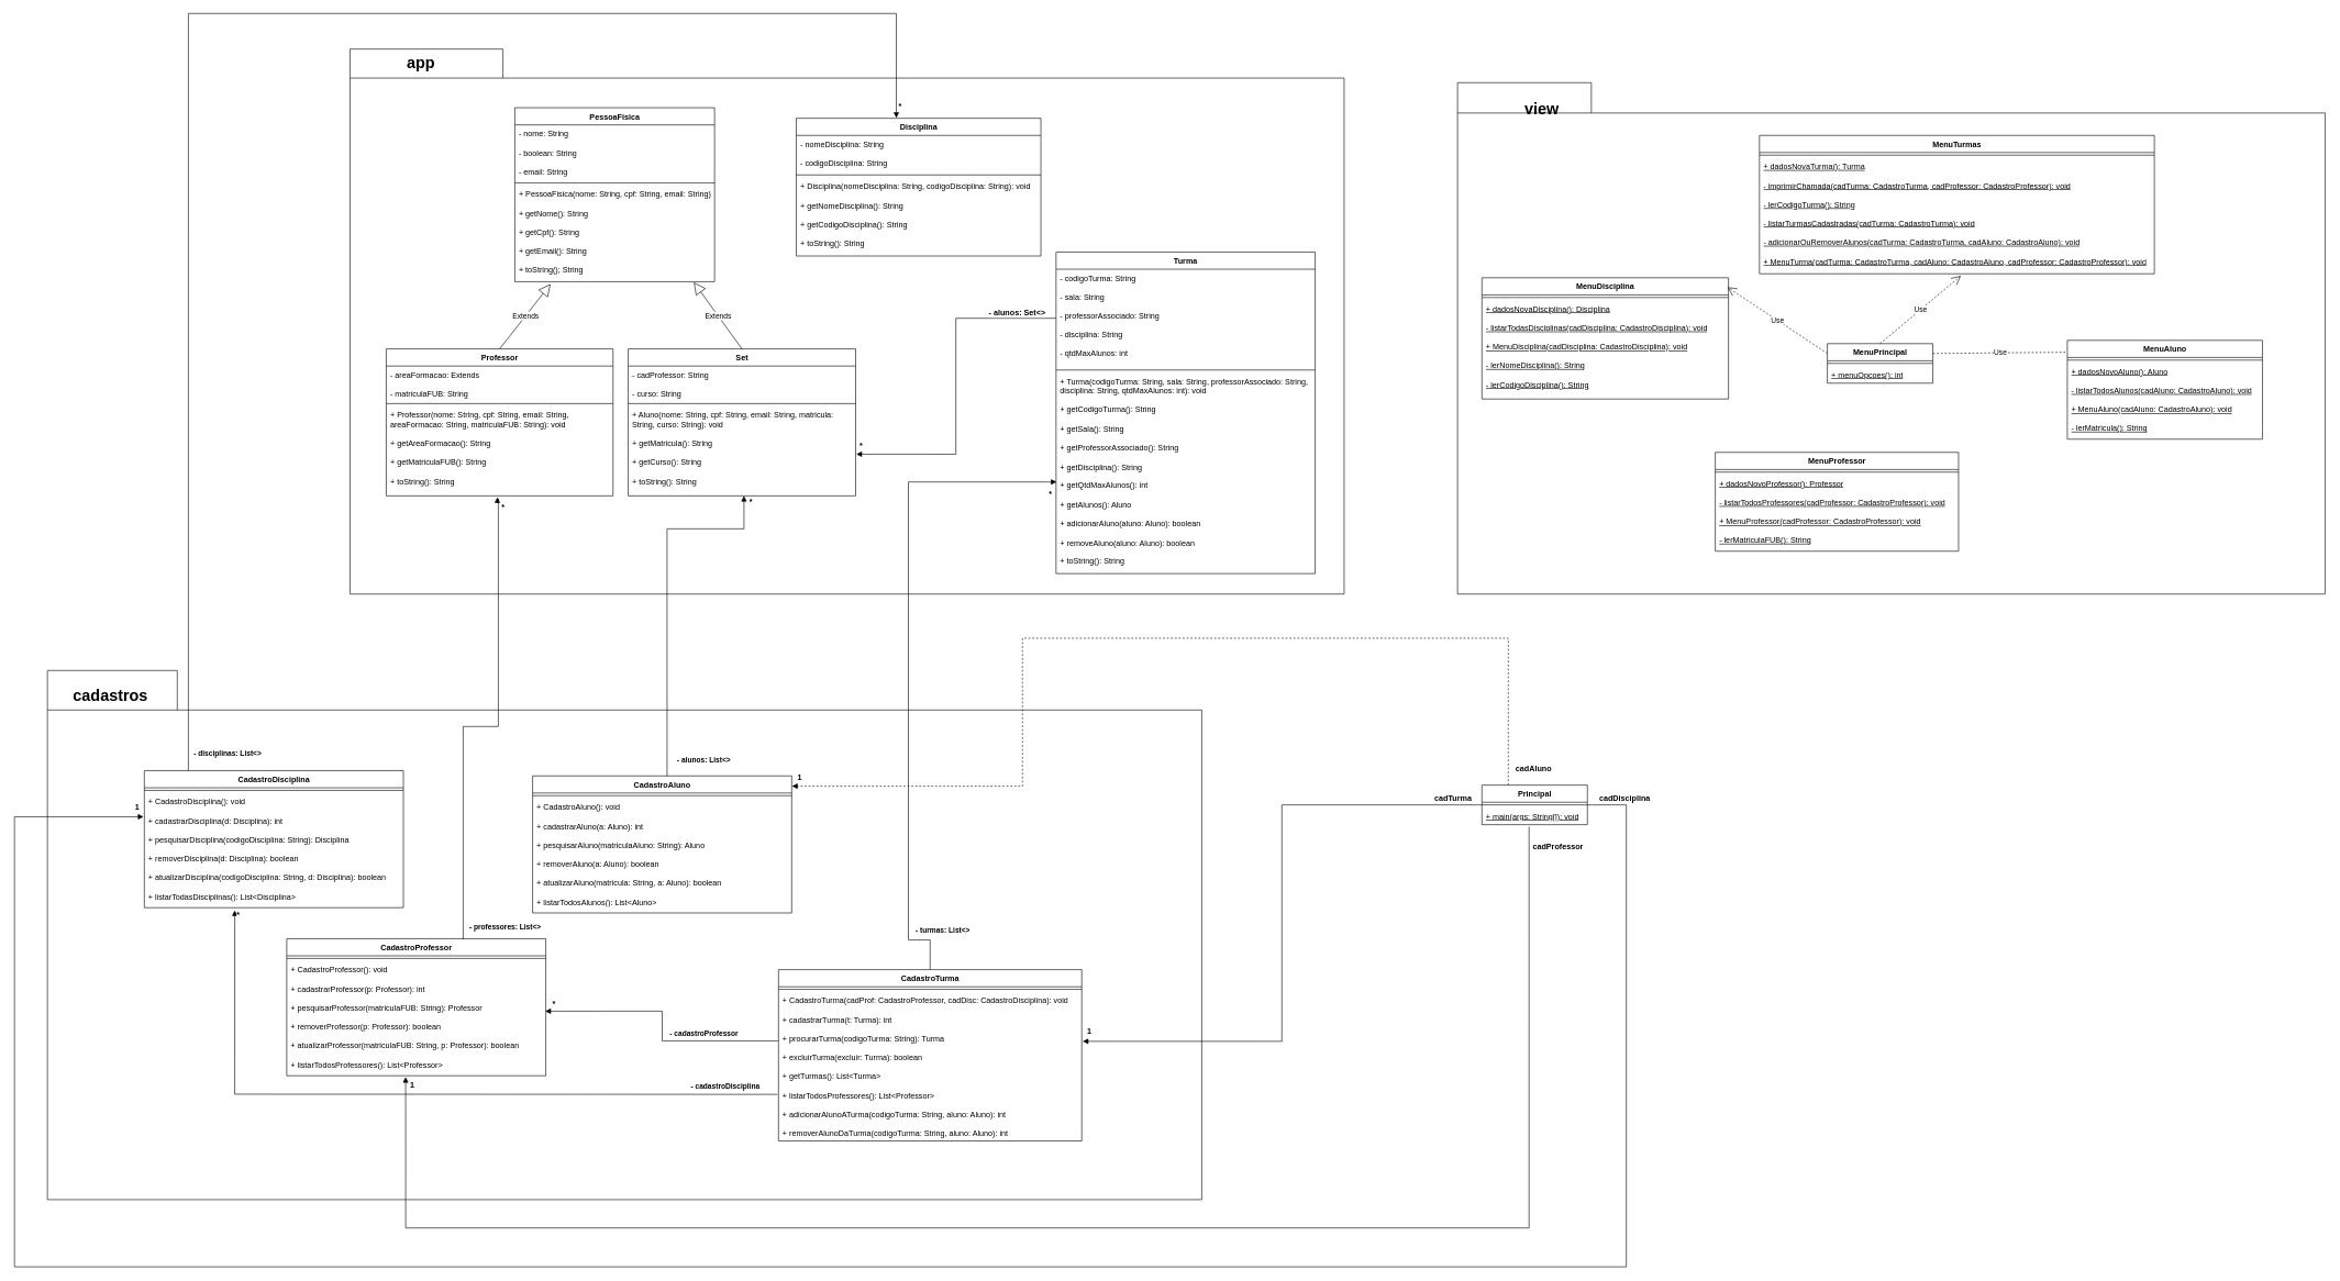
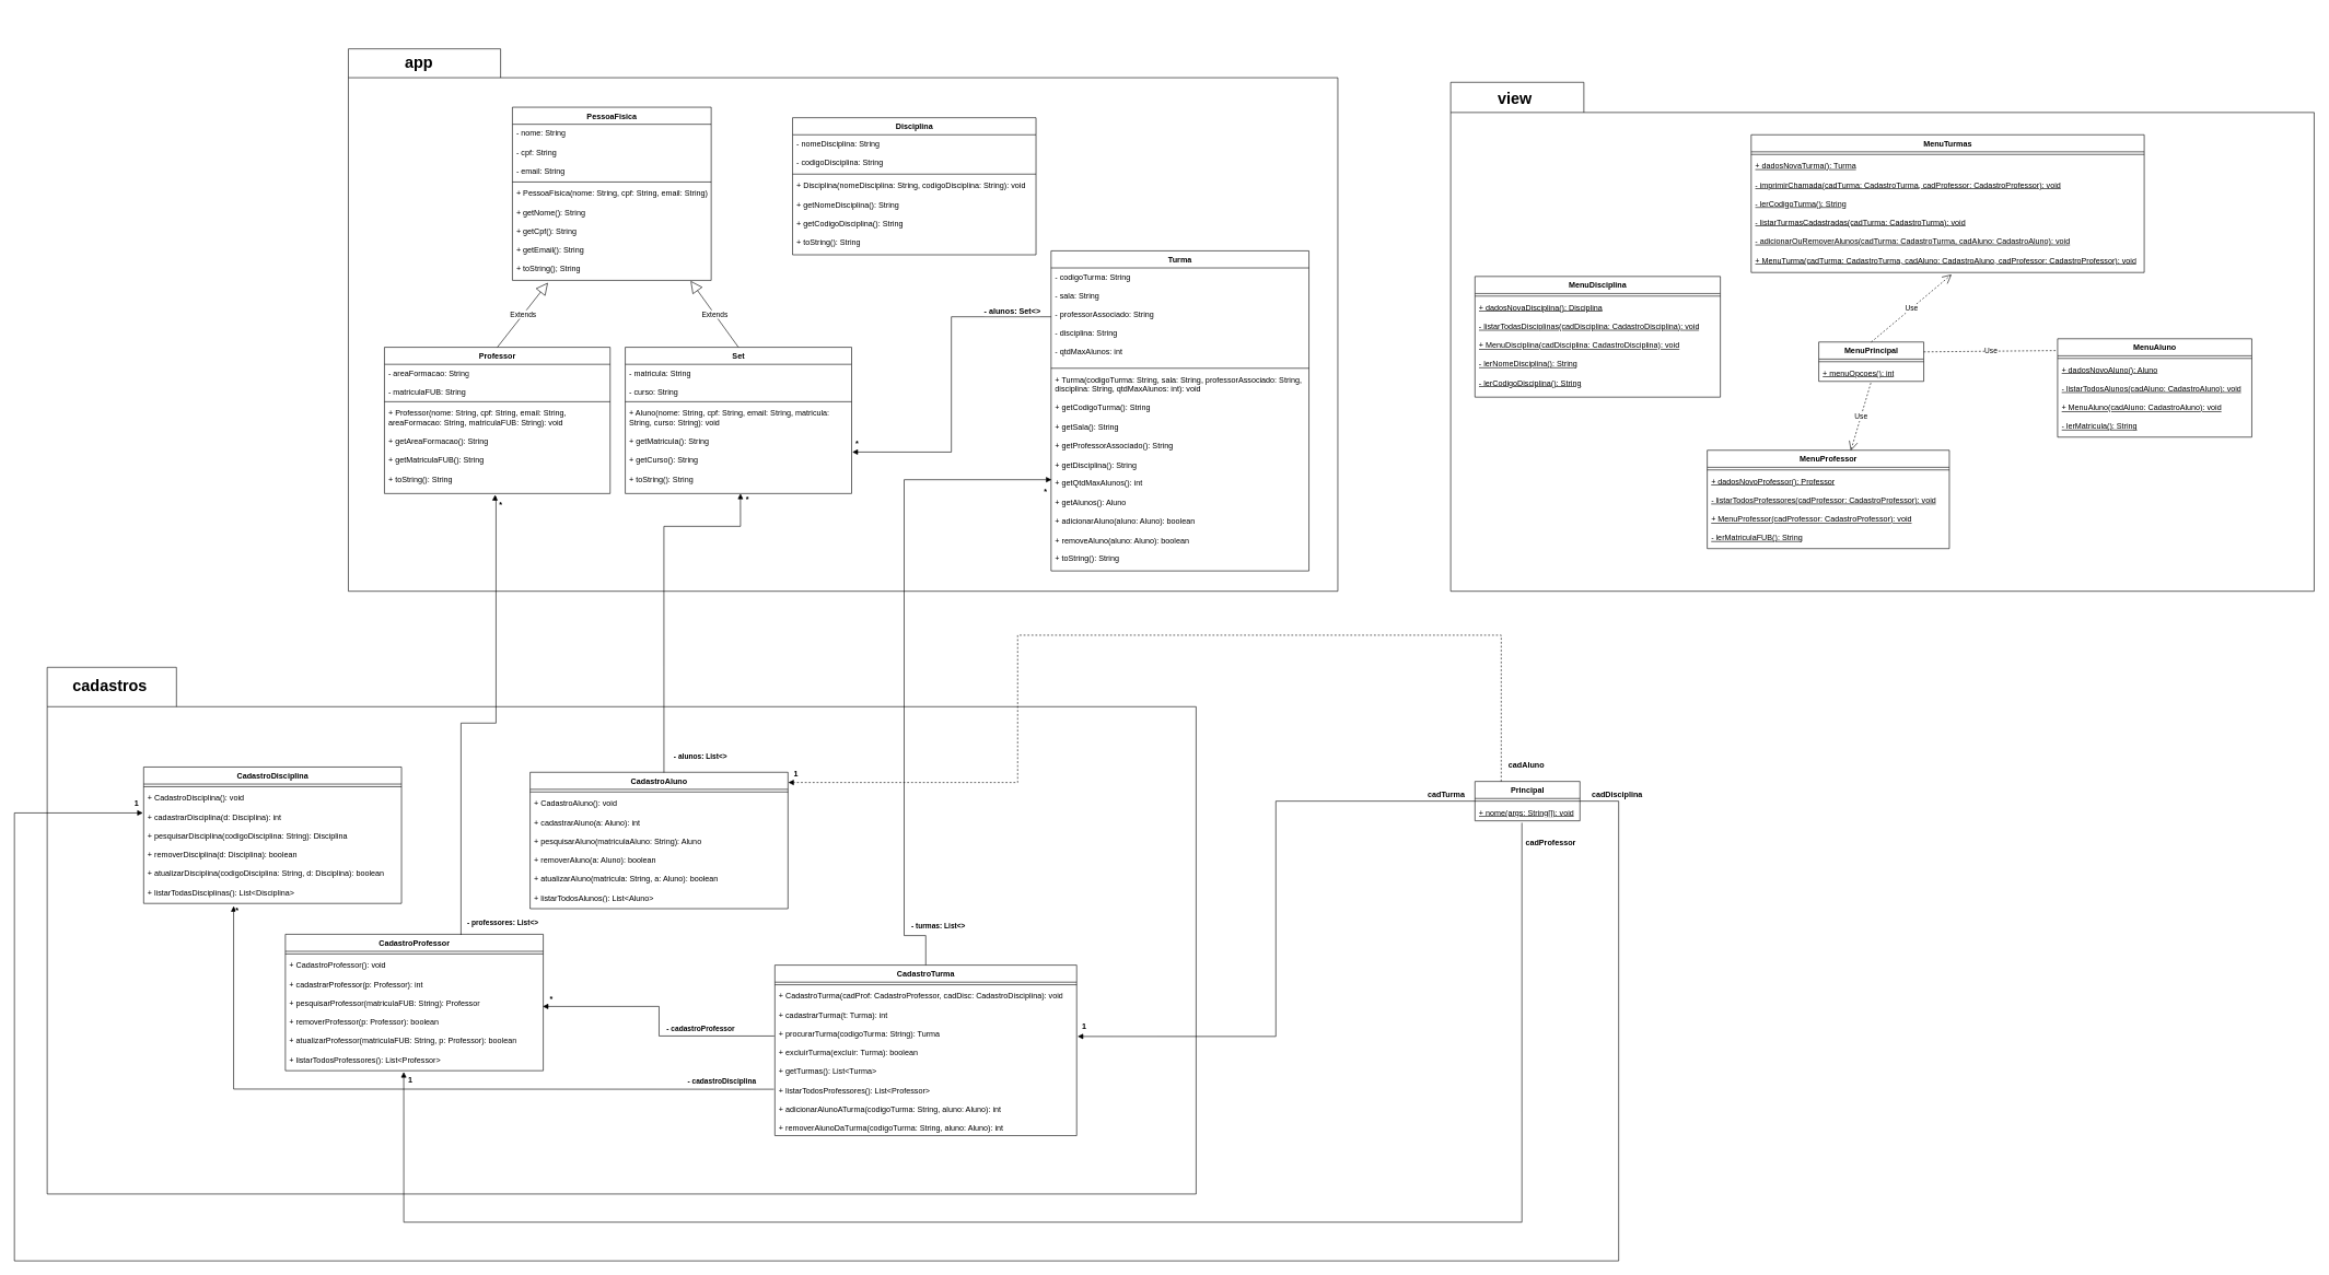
- <mxCell id="4" value="&lt;b&gt;&lt;font style=&quot;font-size: 24px;&quot;&gt;view&lt;/font&gt;&lt;/b&gt;" style="text;html=1;align=center;verticalAlign=middle;resizable=0;points=[];autosize=1;strokeColor=none;fillColor=none;" vertex="1" parent="2"><mxGeometry x="92" y="19" width="70" height="41" as="geometry" /></mxCell>
+ <mxCell id="4" value="&lt;b&gt;&lt;font style=&quot;font-size: 24px;&quot;&gt;view&lt;/font&gt;&lt;/b&gt;" style="text;html=1;align=center;verticalAlign=middle;resizable=0;points=[];autosize=1;strokeColor=none;fillColor=none;" vertex="1" parent="2"><mxGeometry x="62" y="4" width="70" height="41" as="geometry" /></mxCell>
- <mxCell id="46" value="- nome: String&lt;div&gt;&lt;br&gt;&lt;div&gt;- boolean: String&lt;/div&gt;&lt;div&gt;&lt;br&gt;&lt;/div&gt;&lt;div&gt;- email: String&lt;/div&gt;&lt;/div&gt;" style="text;strokeColor=none;fillColor=none;align=left;verticalAlign=top;spacingLeft=4;spacingRight=4;overflow=hidden;rotatable=0;points=[[0,0.5],[1,0.5]];portConstraint=eastwest;whiteSpace=wrap;html=1;" vertex="1" parent="45"><mxGeometry y="26" width="303" height="84" as="geometry" /></mxCell>
+ <mxCell id="46" value="- nome: String&lt;div&gt;&lt;br&gt;&lt;div&gt;- cpf: String&lt;/div&gt;&lt;div&gt;&lt;br&gt;&lt;/div&gt;&lt;div&gt;- email: String&lt;/div&gt;&lt;/div&gt;" style="text;strokeColor=none;fillColor=none;align=left;verticalAlign=top;spacingLeft=4;spacingRight=4;overflow=hidden;rotatable=0;points=[[0,0.5],[1,0.5]];portConstraint=eastwest;whiteSpace=wrap;html=1;" vertex="1" parent="45"><mxGeometry y="26" width="303" height="84" as="geometry" /></mxCell>
- <mxCell id="21" value="Use" style="endArrow=open;endSize=12;dashed=1;html=1;rounded=0;entryX=0.996;entryY=0.078;entryDx=0;entryDy=0;entryPerimeter=0;exitX=0;exitY=0.25;exitDx=0;exitDy=0;" edge="1" parent="2" source="5" target="11"><mxGeometry width="160" relative="1" as="geometry"><mxPoint x="569" y="504" as="sourcePoint" /><mxPoint x="729" y="504" as="targetPoint" /></mxGeometry></mxCell>
- <mxCell id="42" value="- areaFormacao: Extends&lt;div&gt;&lt;br&gt;&lt;/div&gt;&lt;div&gt;- matriculaFUB: String&lt;/div&gt;" style="text;strokeColor=none;fillColor=none;align=left;verticalAlign=top;spacingLeft=4;spacingRight=4;overflow=hidden;rotatable=0;points=[[0,0.5],[1,0.5]];portConstraint=eastwest;whiteSpace=wrap;html=1;" vertex="1" parent="41"><mxGeometry y="26" width="344" height="53" as="geometry" /></mxCell>
+ <mxCell id="42" value="- areaFormacao: String&lt;div&gt;&lt;br&gt;&lt;/div&gt;&lt;div&gt;- matriculaFUB: String&lt;/div&gt;" style="text;strokeColor=none;fillColor=none;align=left;verticalAlign=top;spacingLeft=4;spacingRight=4;overflow=hidden;rotatable=0;points=[[0,0.5],[1,0.5]];portConstraint=eastwest;whiteSpace=wrap;html=1;" vertex="1" parent="41"><mxGeometry y="26" width="344" height="53" as="geometry" /></mxCell>
- <mxCell id="36" value="- cadProfessor: String&lt;div&gt;&lt;br&gt;&lt;/div&gt;&lt;div&gt;- curso: String&lt;/div&gt;" style="text;strokeColor=none;fillColor=none;align=left;verticalAlign=top;spacingLeft=4;spacingRight=4;overflow=hidden;rotatable=0;points=[[0,0.5],[1,0.5]];portConstraint=eastwest;whiteSpace=wrap;html=1;" vertex="1" parent="35"><mxGeometry y="26" width="345" height="53" as="geometry" /></mxCell>
+ <mxCell id="36" value="- matricula: String&lt;div&gt;&lt;br&gt;&lt;/div&gt;&lt;div&gt;- curso: String&lt;/div&gt;" style="text;strokeColor=none;fillColor=none;align=left;verticalAlign=top;spacingLeft=4;spacingRight=4;overflow=hidden;rotatable=0;points=[[0,0.5],[1,0.5]];portConstraint=eastwest;whiteSpace=wrap;html=1;" vertex="1" parent="35"><mxGeometry y="26" width="345" height="53" as="geometry" /></mxCell>
- <mxCell id="63" value="&lt;b&gt;- disciplinas: List&amp;lt;&amp;gt;&lt;/b&gt;" style="endArrow=block;endFill=1;html=1;edgeStyle=orthogonalEdgeStyle;align=left;verticalAlign=top;rounded=0;exitX=0.17;exitY=0;exitDx=0;exitDy=0;exitPerimeter=0;entryX=0.409;entryY=-0.002;entryDx=0;entryDy=0;entryPerimeter=0;" edge="1" parent="51" source="60" target="31"><mxGeometry x="-0.967" y="-7" relative="1" as="geometry"><mxPoint x="123" y="1093" as="sourcePoint" /><mxPoint x="311" y="217" as="targetPoint" /><Array as="points"><mxPoint x="214" /><mxPoint x="1288" /></Array><mxPoint as="offset" /></mxGeometry></mxCell>
- <mxCell id="64" value="&lt;font style=&quot;font-size: 12px;&quot;&gt;&lt;b&gt;*&lt;/b&gt;&lt;/font&gt;" style="edgeLabel;resizable=0;html=1;align=left;verticalAlign=bottom;" connectable="0" vertex="1" parent="63"><mxGeometry x="-1" relative="1" as="geometry"><mxPoint x="1076" y="-1000" as="offset" /></mxGeometry></mxCell>
+ <mxCell id="22" value="Use" style="endArrow=open;endSize=12;dashed=1;html=1;rounded=0;exitX=0.496;exitY=1.09;exitDx=0;exitDy=0;exitPerimeter=0;entryX=0.593;entryY=0.004;entryDx=0;entryDy=0;entryPerimeter=0;" edge="1" parent="2" source="7" target="17"><mxGeometry width="160" relative="1" as="geometry"><mxPoint x="569" y="504" as="sourcePoint" /><mxPoint x="729" y="504" as="targetPoint" /></mxGeometry></mxCell>
- <mxCell id="54" value="&lt;font style=&quot;font-size: 24px;&quot;&gt;&lt;b&gt;cadastros&lt;/b&gt;&lt;/font&gt;" style="text;html=1;align=center;verticalAlign=middle;resizable=0;points=[];autosize=1;strokeColor=none;fillColor=none;" vertex="1" parent="52"><mxGeometry x="30" y="17" width="131" height="41" as="geometry" /></mxCell>
+ <mxCell id="54" value="&lt;font style=&quot;font-size: 24px;&quot;&gt;&lt;b&gt;cadastros&lt;/b&gt;&lt;/font&gt;" style="text;html=1;align=center;verticalAlign=middle;resizable=0;points=[];autosize=1;strokeColor=none;fillColor=none;" vertex="1" parent="52"><mxGeometry x="30" y="7" width="131" height="41" as="geometry" /></mxCell>
- <mxCell id="81" value="&lt;u&gt;+ main(args: String[]): void&lt;/u&gt;" style="text;strokeColor=none;fillColor=none;align=left;verticalAlign=top;spacingLeft=4;spacingRight=4;overflow=hidden;rotatable=0;points=[[0,0.5],[1,0.5]];portConstraint=eastwest;whiteSpace=wrap;html=1;" vertex="1" parent="79"><mxGeometry y="34" width="160" height="26" as="geometry" /></mxCell>
+ <mxCell id="81" value="&lt;u&gt;+ nome(args: String[]): void&lt;/u&gt;" style="text;strokeColor=none;fillColor=none;align=left;verticalAlign=top;spacingLeft=4;spacingRight=4;overflow=hidden;rotatable=0;points=[[0,0.5],[1,0.5]];portConstraint=eastwest;whiteSpace=wrap;html=1;" vertex="1" parent="79"><mxGeometry y="34" width="160" height="26" as="geometry" /></mxCell>
